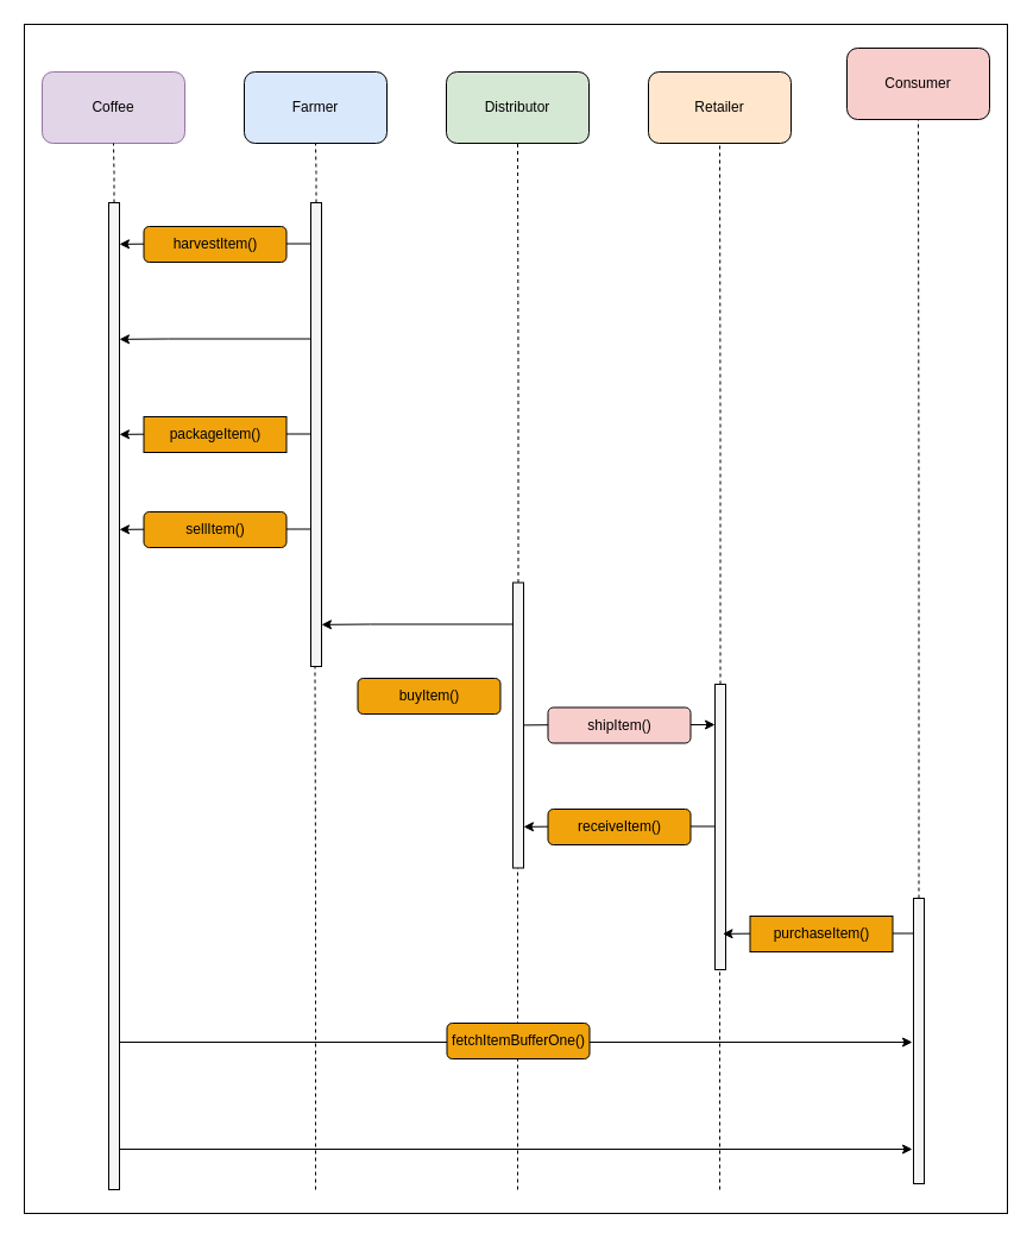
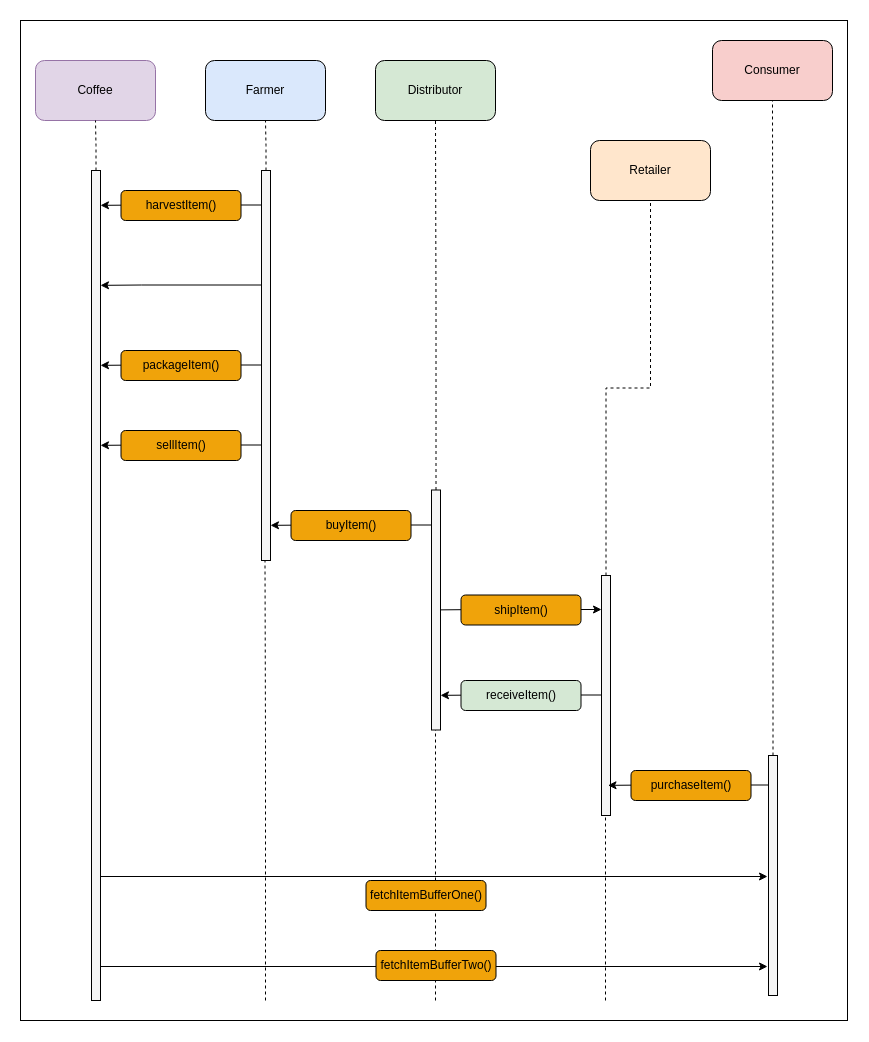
- <mxCell id="8" value="Retailer" style="rounded=1;whiteSpace=wrap;html=1;fillColor=#ffe6cc;strokeColor=#000000;" vertex="1" parent="1"><mxGeometry x="545" y="60" width="120" height="60" as="geometry" /></mxCell>
+ <mxCell id="8" value="Retailer" style="rounded=1;whiteSpace=wrap;html=1;fillColor=#ffe6cc;strokeColor=#000000;" vertex="1" parent="1"><mxGeometry x="590" y="140" width="120" height="60" as="geometry" /></mxCell>
- <mxCell id="36" value="packageItem()" style="whiteSpace=wrap;html=1;strokeColor=#000000;fillColor=#f0a30a;fontColor=#000000;rounded=0;" vertex="1" parent="1"><mxGeometry x="120.5" y="350" width="120" height="30" as="geometry" /></mxCell>
+ <mxCell id="36" value="packageItem()" style="rounded=1;whiteSpace=wrap;html=1;strokeColor=#000000;fillColor=#f0a30a;fontColor=#000000;" vertex="1" parent="1"><mxGeometry x="120.5" y="350" width="120" height="30" as="geometry" /></mxCell>
- <mxCell id="31" value="buyItem()" style="rounded=1;whiteSpace=wrap;html=1;strokeColor=#000000;fillColor=#f0a30a;fontColor=#000000;" vertex="1" parent="1"><mxGeometry x="300.5" y="570" width="120" height="30" as="geometry" /></mxCell>
+ <mxCell id="31" value="buyItem()" style="rounded=1;whiteSpace=wrap;html=1;strokeColor=#000000;fillColor=#f0a30a;fontColor=#000000;" vertex="1" parent="1"><mxGeometry x="290.5" y="510" width="120" height="30" as="geometry" /></mxCell>
- <mxCell id="29" value="shipItem()" style="rounded=1;whiteSpace=wrap;html=1;strokeColor=#000000;fillColor=#f8cecc;fontColor=#000000;" vertex="1" parent="1"><mxGeometry x="460.5" y="594.5" width="120" height="30" as="geometry" /></mxCell>
+ <mxCell id="29" value="shipItem()" style="rounded=1;whiteSpace=wrap;html=1;strokeColor=#000000;fillColor=#f0a30a;fontColor=#000000;" vertex="1" parent="1"><mxGeometry x="460.5" y="594.5" width="120" height="30" as="geometry" /></mxCell>
- <mxCell id="30" value="receiveItem()" style="rounded=1;whiteSpace=wrap;html=1;strokeColor=#000000;fillColor=#f0a30a;fontColor=#000000;" vertex="1" parent="1"><mxGeometry x="460.5" y="680" width="120" height="30" as="geometry" /></mxCell>
+ <mxCell id="30" value="receiveItem()" style="rounded=1;whiteSpace=wrap;html=1;strokeColor=#000000;fillColor=#d5e8d4;fontColor=#000000;" vertex="1" parent="1"><mxGeometry x="460.5" y="680" width="120" height="30" as="geometry" /></mxCell>
- <mxCell id="32" value="purchaseItem()" style="whiteSpace=wrap;html=1;strokeColor=#000000;fillColor=#f0a30a;fontColor=#000000;rounded=0;" vertex="1" parent="1"><mxGeometry x="630.5" y="770" width="120" height="30" as="geometry" /></mxCell>
+ <mxCell id="32" value="purchaseItem()" style="rounded=1;whiteSpace=wrap;html=1;strokeColor=#000000;fillColor=#f0a30a;fontColor=#000000;" vertex="1" parent="1"><mxGeometry x="630.5" y="770" width="120" height="30" as="geometry" /></mxCell>
- <mxCell id="38" value="fetchItemBufferOne()" style="rounded=1;whiteSpace=wrap;html=1;strokeColor=#000000;fillColor=#f0a30a;fontColor=#000000;" vertex="1" parent="1"><mxGeometry x="375.5" y="860" width="120" height="30" as="geometry" /></mxCell>
+ <mxCell id="38" value="fetchItemBufferOne()" style="rounded=1;whiteSpace=wrap;html=1;strokeColor=#000000;fillColor=#f0a30a;fontColor=#000000;" vertex="1" parent="1"><mxGeometry x="365.5" y="880" width="120" height="30" as="geometry" /></mxCell>
+ <mxCell id="34" value="fetchItemBufferTwo()" style="rounded=1;whiteSpace=wrap;html=1;strokeColor=#000000;fillColor=#f0a30a;fontColor=#000000;" vertex="1" parent="1"><mxGeometry x="375.5" y="950" width="120" height="30" as="geometry" /></mxCell>
